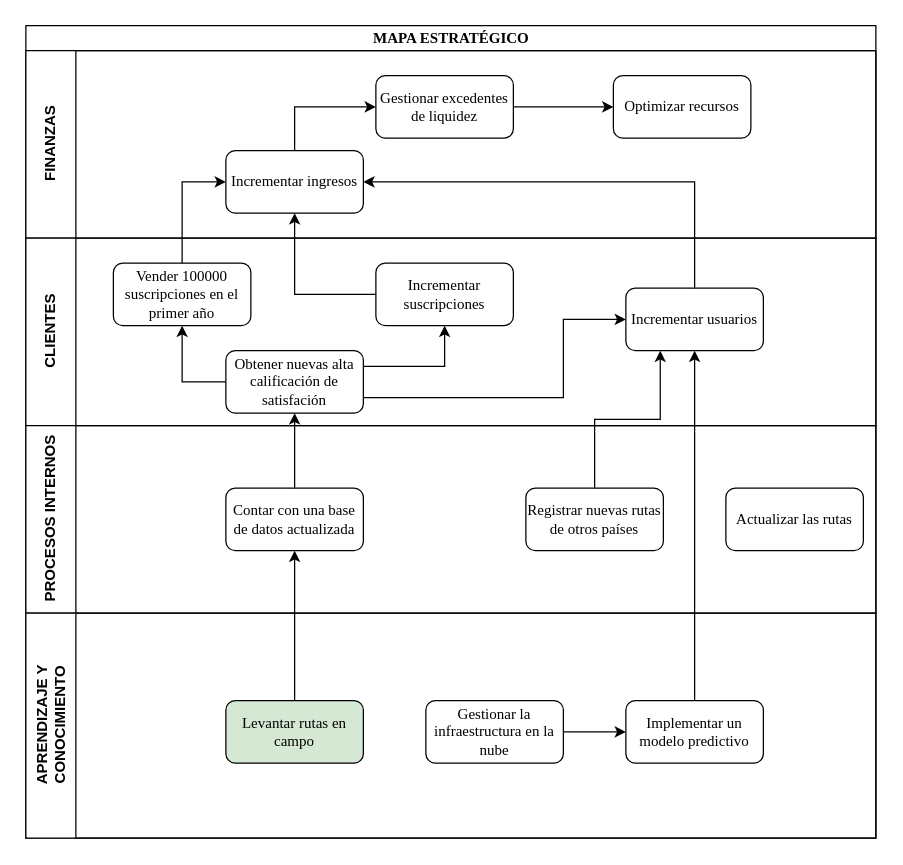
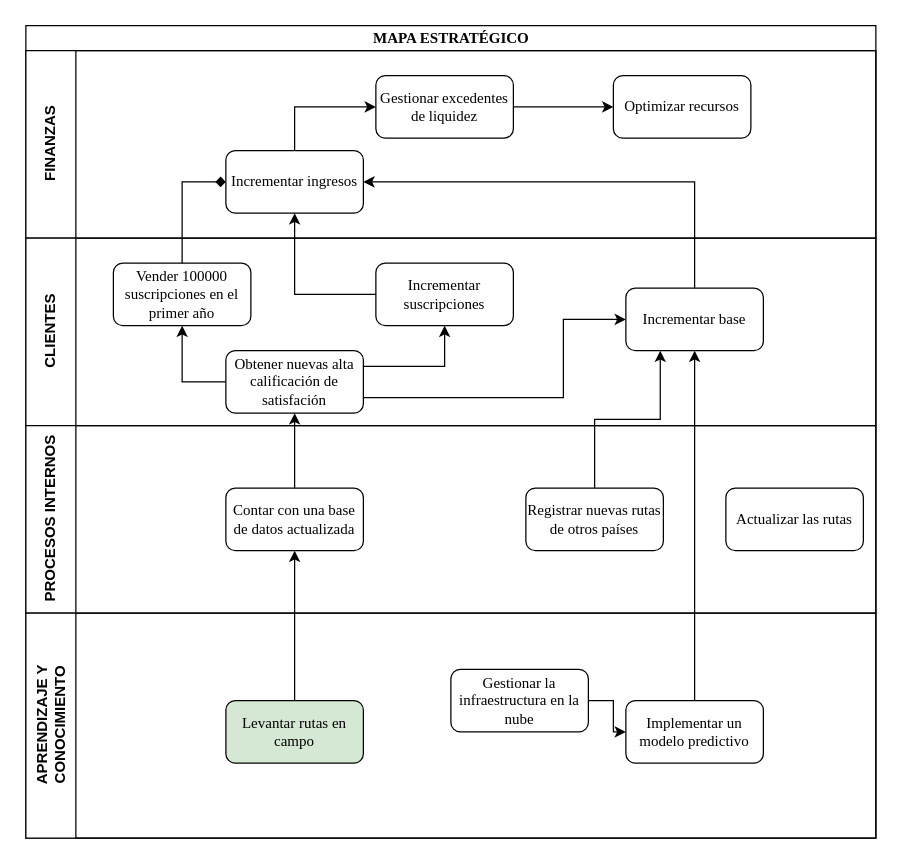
- <mxCell id="29" style="edgeStyle=orthogonalEdgeStyle;rounded=0;orthogonalLoop=1;jettySize=auto;html=1;entryX=0;entryY=0.5;entryDx=0;entryDy=0;" edge="1" parent="2" source="16" target="4"><mxGeometry relative="1" as="geometry" /></mxCell>
+ <mxCell id="29" style="edgeStyle=orthogonalEdgeStyle;rounded=0;orthogonalLoop=1;jettySize=auto;html=1;entryX=0;entryY=0.5;entryDx=0;entryDy=0;endArrow=diamond;" edge="1" parent="2" source="16" target="4"><mxGeometry relative="1" as="geometry" /></mxCell>
- <mxCell id="14" value="Incrementar usuarios" style="rounded=1;whiteSpace=wrap;html=1;shadow=0;labelBackgroundColor=none;strokeWidth=1;fontFamily=Verdana;fontSize=12;align=center;" vertex="1" parent="9"><mxGeometry x="480" y="40" width="110" height="50" as="geometry" /></mxCell>
+ <mxCell id="14" value="Incrementar base" style="rounded=1;whiteSpace=wrap;html=1;shadow=0;labelBackgroundColor=none;strokeWidth=1;fontFamily=Verdana;fontSize=12;align=center;" vertex="1" parent="9"><mxGeometry x="480" y="40" width="110" height="50" as="geometry" /></mxCell>
- <mxCell id="25" value="Gestionar la infraestructura en la nube" style="rounded=1;whiteSpace=wrap;html=1;shadow=0;labelBackgroundColor=none;strokeWidth=1;fontFamily=Verdana;fontSize=12;align=center;" vertex="1" parent="21"><mxGeometry x="320" y="70" width="110" height="50" as="geometry" /></mxCell>
+ <mxCell id="25" value="Gestionar la infraestructura en la nube" style="rounded=1;whiteSpace=wrap;html=1;shadow=0;labelBackgroundColor=none;strokeWidth=1;fontFamily=Verdana;fontSize=12;align=center;" vertex="1" parent="21"><mxGeometry x="340" y="45" width="110" height="50" as="geometry" /></mxCell>
